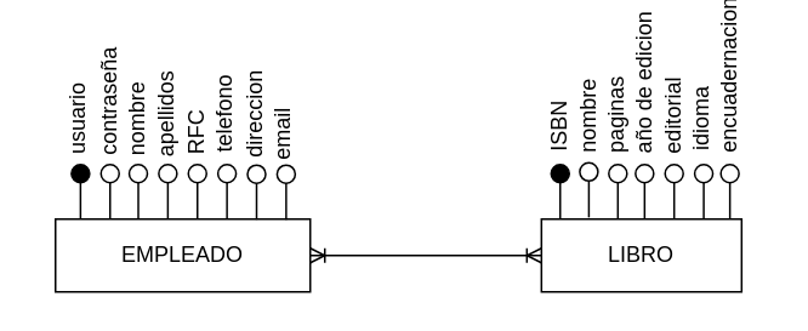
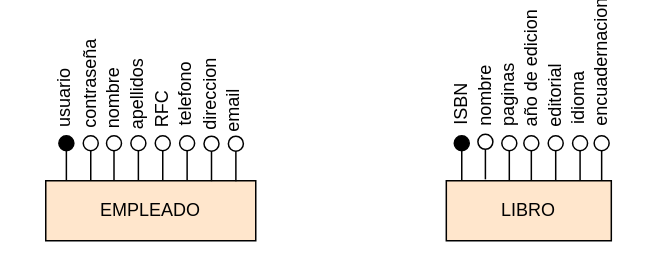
- <mxCell id="2" value="EMPLEADO" style="whiteSpace=wrap;html=1;align=center;" parent="1" vertex="1"><mxGeometry x="30" y="104" width="140" height="40" as="geometry" /></mxCell>
+ <mxCell id="2" value="EMPLEADO" style="whiteSpace=wrap;html=1;align=center;fillColor=#ffe6cc;" parent="1" vertex="1"><mxGeometry x="30" y="104" width="140" height="40" as="geometry" /></mxCell>
- <mxCell id="46" value="" style="edgeStyle=entityRelationEdgeStyle;fontSize=12;html=1;endArrow=ERoneToMany;startArrow=ERoneToMany;rounded=0;entryX=0;entryY=0.5;entryDx=0;entryDy=0;exitX=1;exitY=0.5;exitDx=0;exitDy=0;" edge="1" parent="1" source="2" target="3"><mxGeometry width="100" height="100" relative="1" as="geometry"><mxPoint x="70" y="84" as="sourcePoint" /><mxPoint x="170" y="-16" as="targetPoint" /></mxGeometry></mxCell>
- <mxCell id="3" value="LIBRO" style="whiteSpace=wrap;html=1;align=center;" parent="1" vertex="1"><mxGeometry x="297.04" y="104" width="110" height="40" as="geometry" /></mxCell>
+ <mxCell id="3" value="LIBRO" style="whiteSpace=wrap;html=1;align=center;fillColor=#ffe6cc;" parent="1" vertex="1"><mxGeometry x="297.04" y="104" width="110" height="40" as="geometry" /></mxCell>
